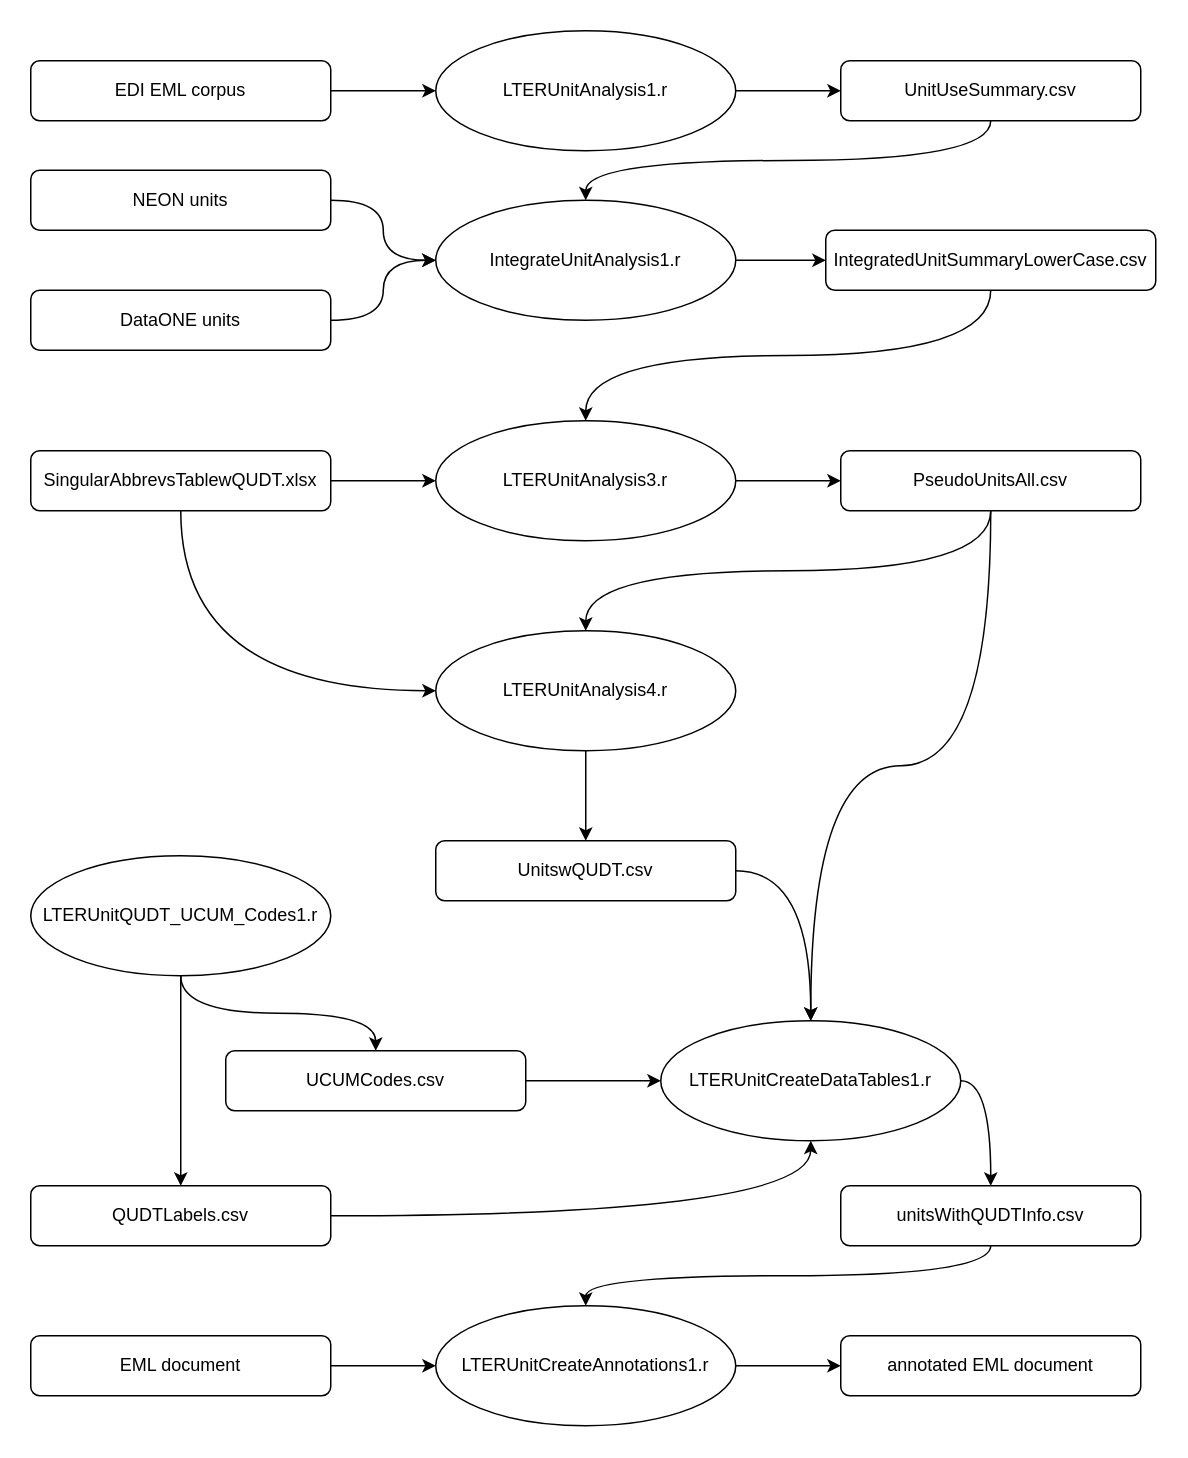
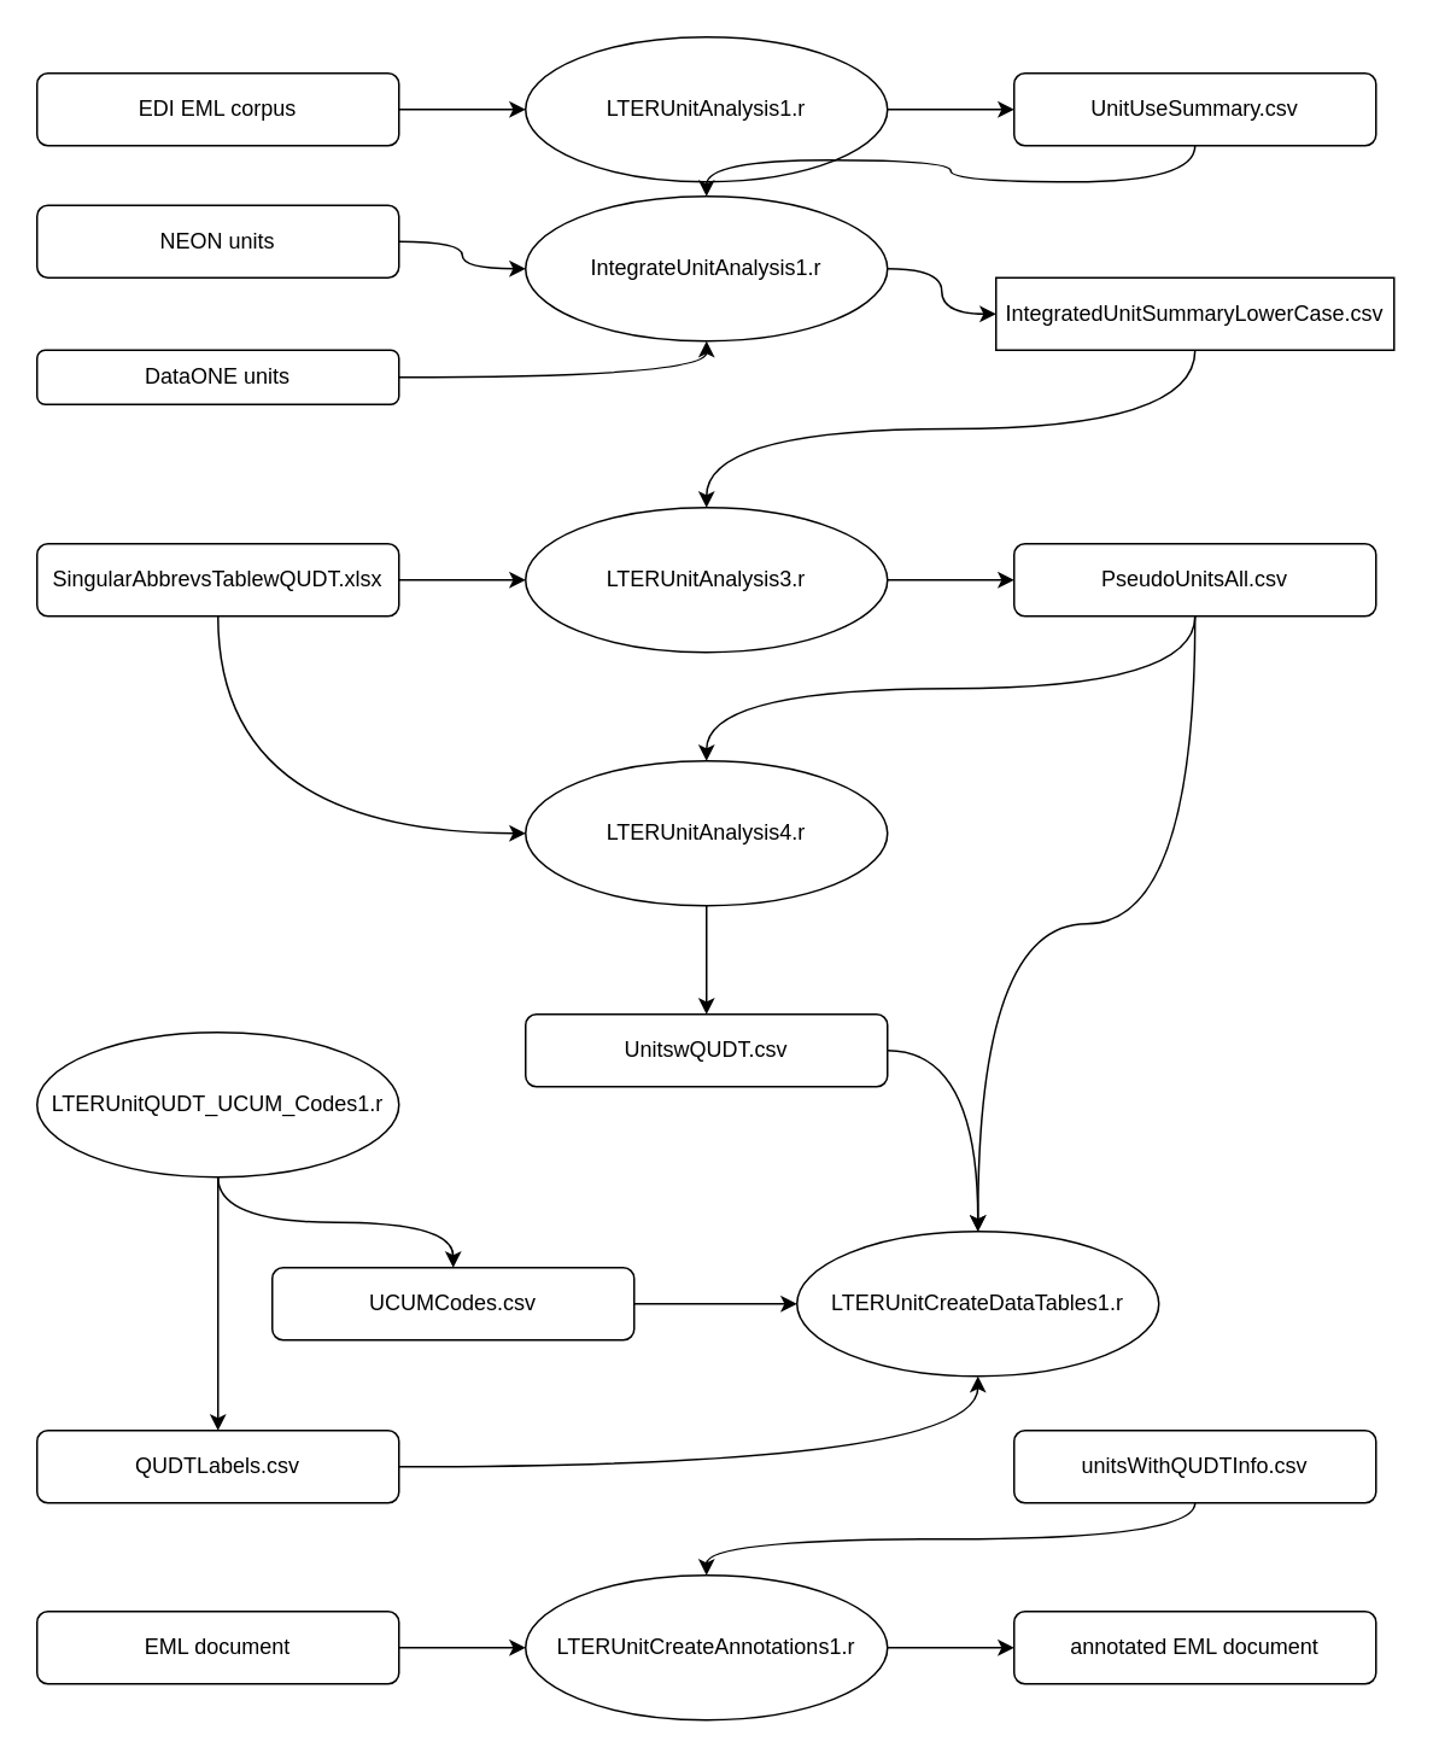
- <mxCell id="30" value="IntegrateUnitAnalysis1.r" style="ellipse;whiteSpace=wrap;html=1;" vertex="1" parent="1"><mxGeometry x="290" y="133" width="200" height="80" as="geometry" /></mxCell>
+ <mxCell id="30" value="IntegrateUnitAnalysis1.r" style="ellipse;whiteSpace=wrap;html=1;" vertex="1" parent="1"><mxGeometry x="290" y="108" width="200" height="80" as="geometry" /></mxCell>
- <mxCell id="10" value="IntegratedUnitSummaryLowerCase.csv" style="rounded=1;whiteSpace=wrap;html=1;fontSize=12;glass=0;strokeWidth=1;shadow=0;" vertex="1" parent="1"><mxGeometry x="550" y="153" width="220" height="40" as="geometry" /></mxCell>
+ <mxCell id="10" value="IntegratedUnitSummaryLowerCase.csv" style="whiteSpace=wrap;html=1;fontSize=12;glass=0;strokeWidth=1;shadow=0;rounded=0;" vertex="1" parent="1"><mxGeometry x="550" y="153" width="220" height="40" as="geometry" /></mxCell>
- <mxCell id="18" value="DataONE units" style="rounded=1;whiteSpace=wrap;html=1;fontSize=12;glass=0;strokeWidth=1;shadow=0;" vertex="1" parent="1"><mxGeometry x="20" y="193" width="200" height="40" as="geometry" /></mxCell>
+ <mxCell id="18" value="DataONE units" style="rounded=1;whiteSpace=wrap;html=1;fontSize=12;glass=0;strokeWidth=1;shadow=0;" vertex="1" parent="1"><mxGeometry x="20" y="193" width="200" height="30" as="geometry" /></mxCell>
- <mxCell id="33" style="edgeStyle=orthogonalEdgeStyle;rounded=0;orthogonalLoop=1;jettySize=auto;html=1;exitX=1;exitY=0.5;exitDx=0;exitDy=0;entryX=0.5;entryY=0;entryDx=0;entryDy=0;curved=1;" edge="1" parent="1" source="34" target="5"><mxGeometry relative="1" as="geometry" /></mxCell>
